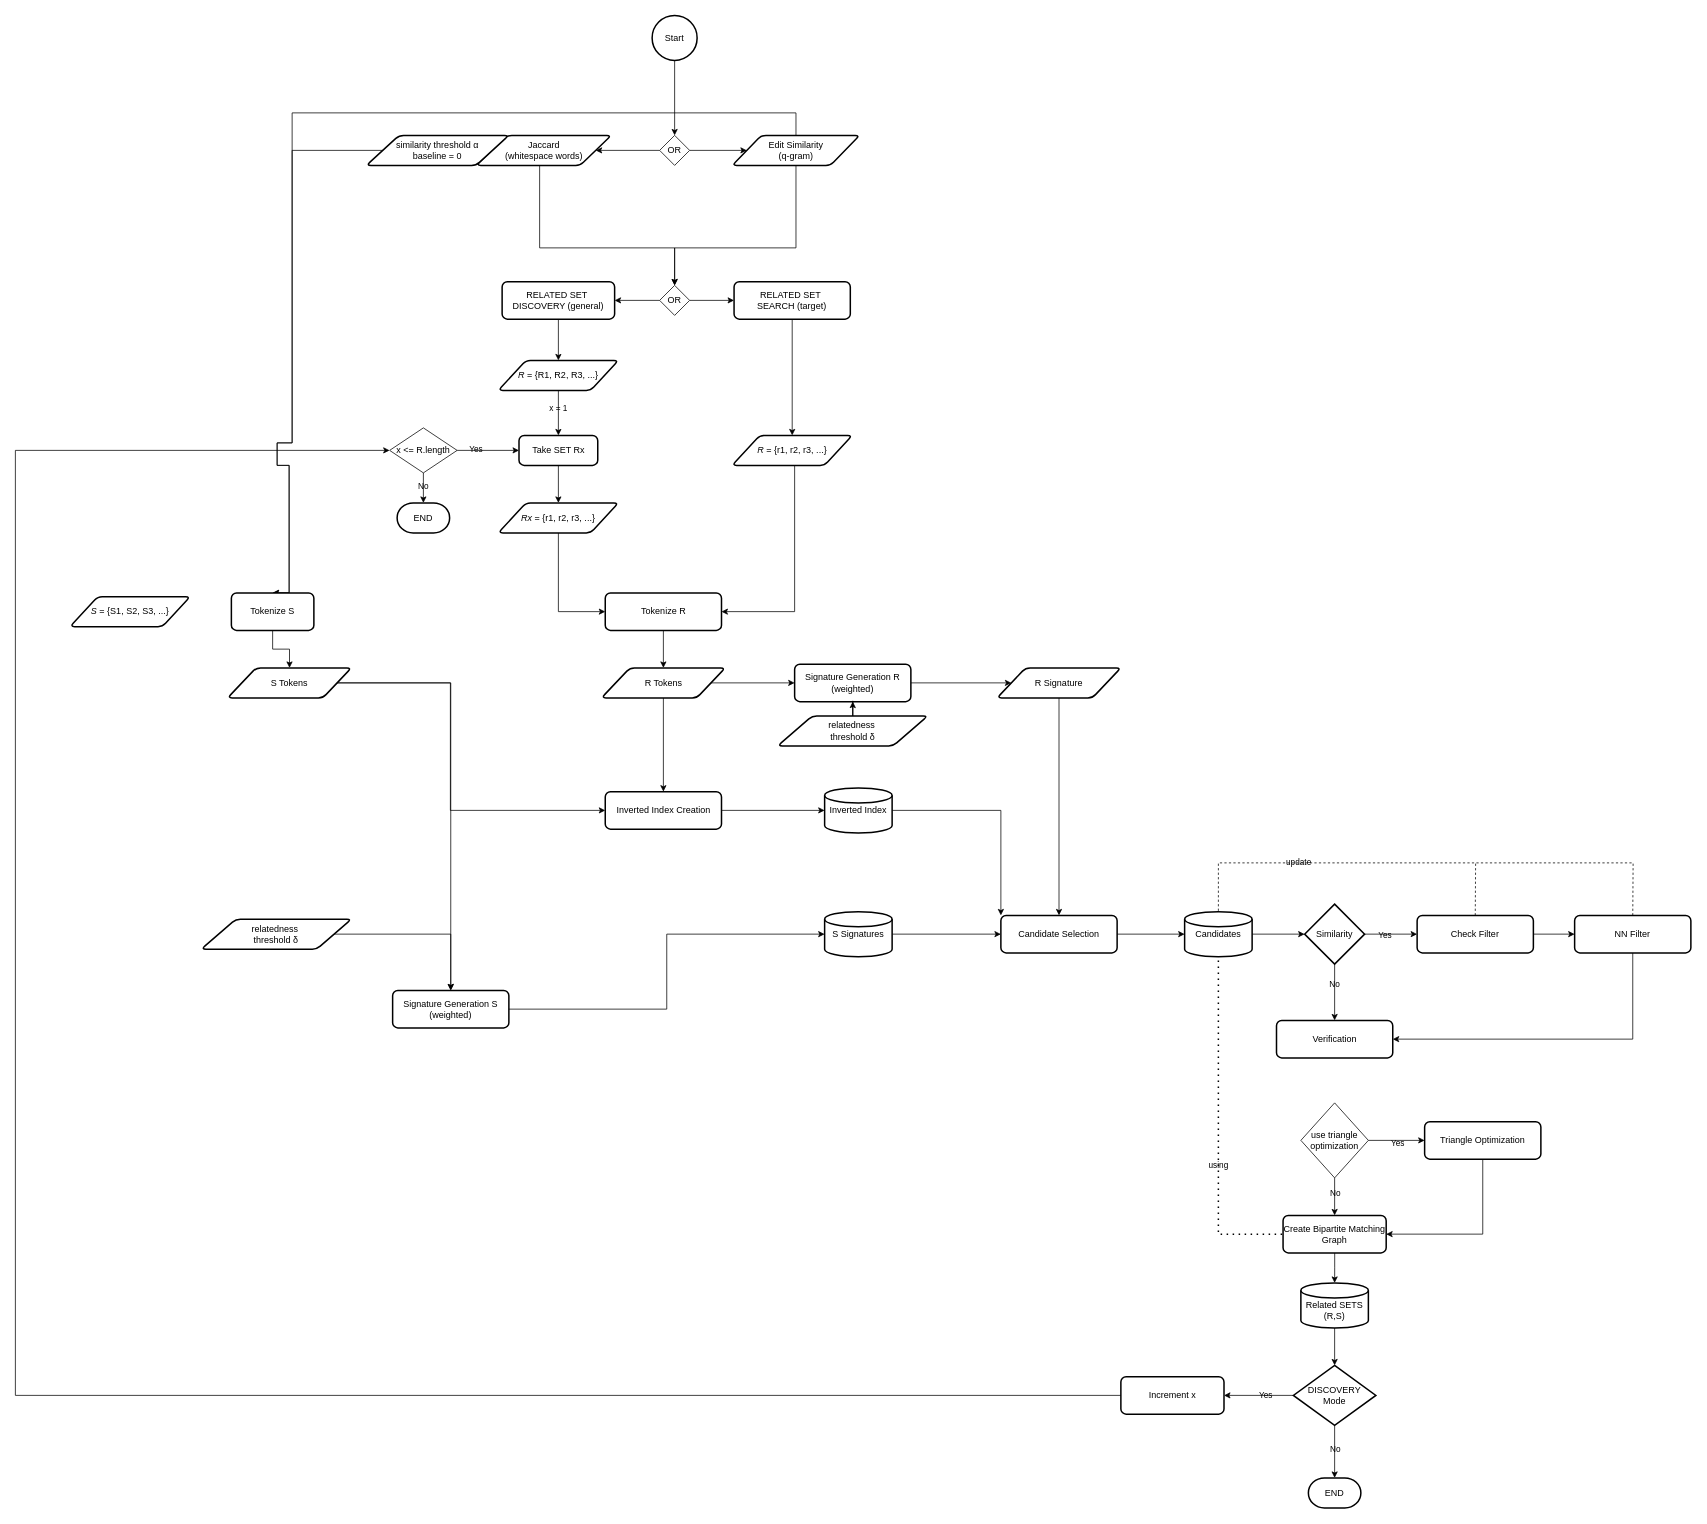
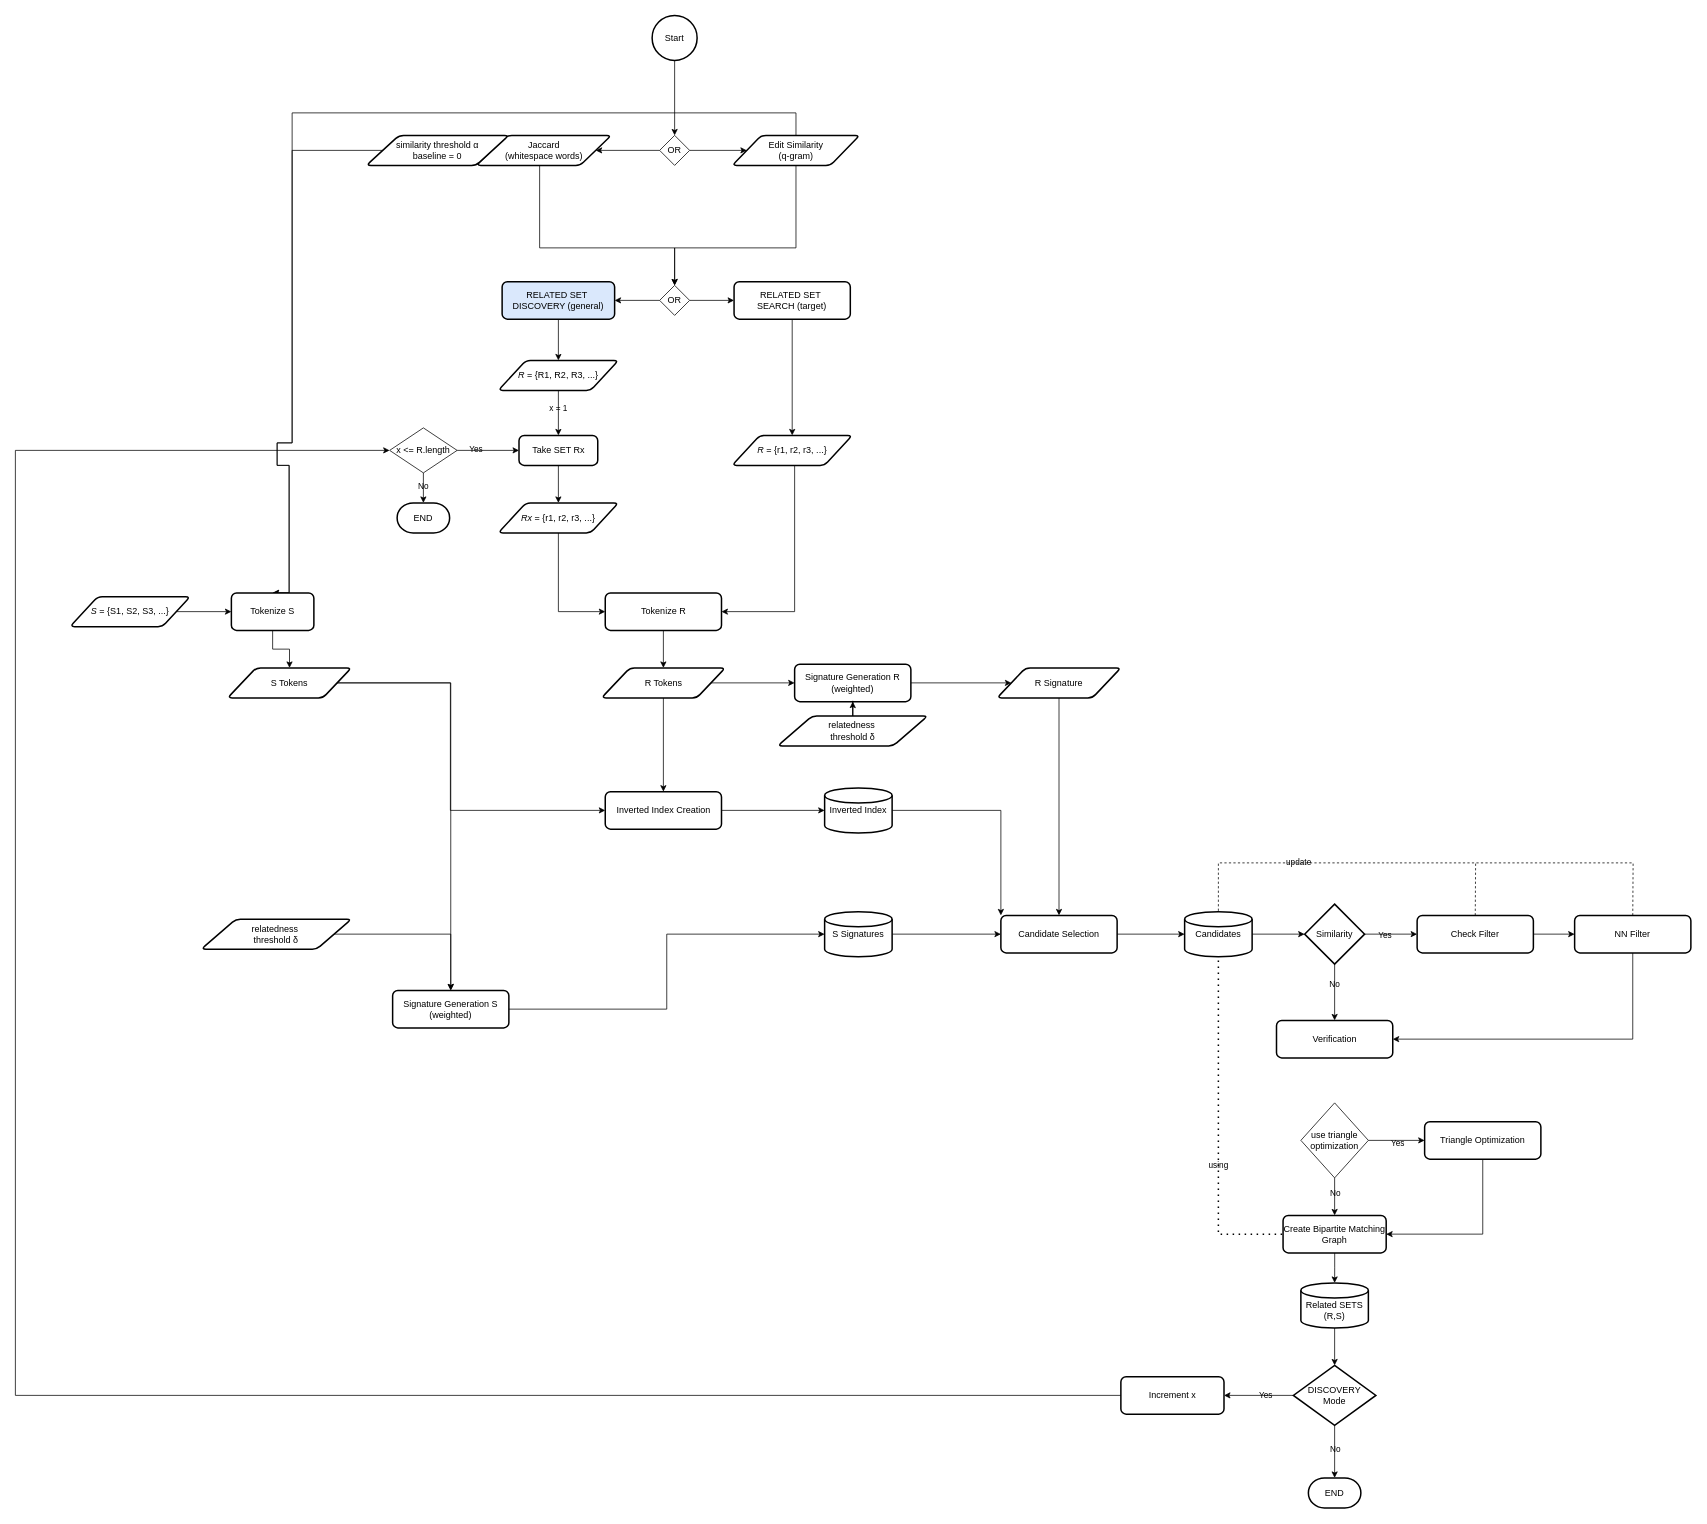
- <mxCell id="73" value="RELATED SET&amp;nbsp;&lt;div&gt;DISCOVERY (general)&lt;/div&gt;" style="rounded=1;whiteSpace=wrap;html=1;absoluteArcSize=1;arcSize=14;strokeWidth=2;labelBackgroundColor=none;" vertex="1" parent="1"><mxGeometry x="669" y="375" width="150" height="50" as="geometry" /></mxCell>
+ <mxCell id="73" value="RELATED SET&amp;nbsp;&lt;div&gt;DISCOVERY (general)&lt;/div&gt;" style="rounded=1;whiteSpace=wrap;html=1;absoluteArcSize=1;arcSize=14;strokeWidth=2;labelBackgroundColor=none;fillColor=#dae8fc;" vertex="1" parent="1"><mxGeometry x="669" y="375" width="150" height="50" as="geometry" /></mxCell>
+ <mxCell id="4" style="edgeStyle=orthogonalEdgeStyle;rounded=0;orthogonalLoop=1;jettySize=auto;html=1;entryX=0;entryY=0.5;entryDx=0;entryDy=0;labelBackgroundColor=none;fontColor=default;" edge="1" parent="1" source="5" target="85"><mxGeometry relative="1" as="geometry" /></mxCell>
